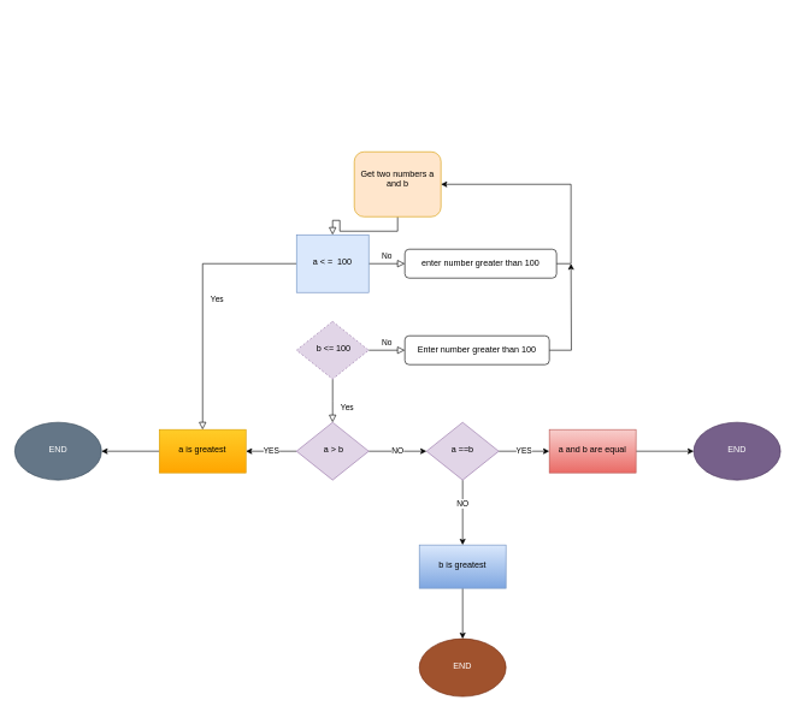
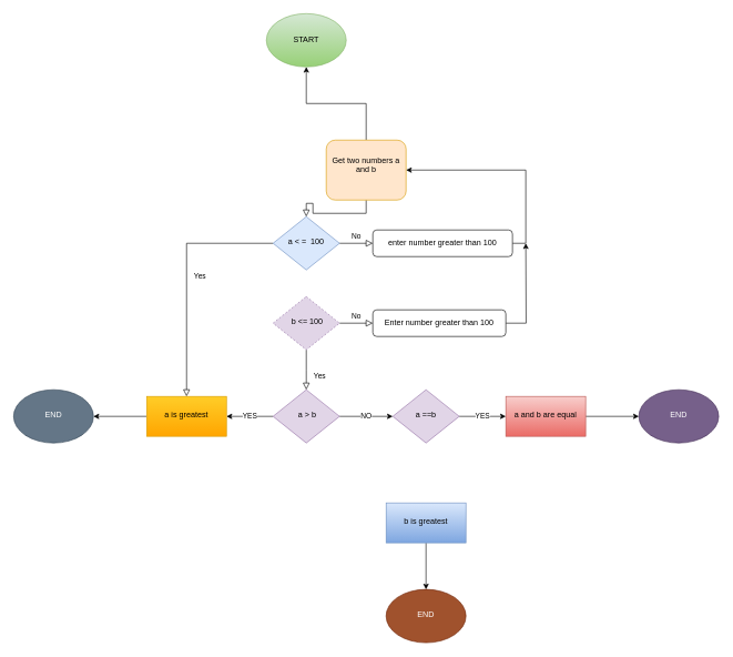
+ <mxCell id="31" value="START" style="ellipse;whiteSpace=wrap;html=1;rounded=1;shadow=0;strokeColor=#82b366;strokeWidth=1;fillColor=#d5e8d4;glass=0;gradientColor=#97d077;" vertex="1" parent="1"><mxGeometry x="400" y="20" width="120" height="80" as="geometry" /></mxCell>
+ <mxCell id="3" value="" style="edgeStyle=orthogonalEdgeStyle;rounded=0;orthogonalLoop=1;jettySize=auto;html=1;" edge="1" parent="1" source="4" target="31"><mxGeometry relative="1" as="geometry" /></mxCell>
- <mxCell id="7" value="a &amp;lt; =&amp;nbsp; 100" style="whiteSpace=wrap;html=1;shadow=0;fontFamily=Helvetica;fontSize=12;align=center;strokeWidth=1;spacing=6;spacingTop=-4;fillColor=#dae8fc;strokeColor=#6c8ebf;rounded=0;" parent="1" vertex="1"><mxGeometry x="410" y="325" width="100" height="80" as="geometry" /></mxCell>
+ <mxCell id="7" value="a &amp;lt; =&amp;nbsp; 100" style="rhombus;whiteSpace=wrap;html=1;shadow=0;fontFamily=Helvetica;fontSize=12;align=center;strokeWidth=1;spacing=6;spacingTop=-4;fillColor=#dae8fc;strokeColor=#6c8ebf;" parent="1" vertex="1"><mxGeometry x="410" y="325" width="100" height="80" as="geometry" /></mxCell>
- <mxCell id="19" value="" style="edgeStyle=orthogonalEdgeStyle;rounded=0;orthogonalLoop=1;jettySize=auto;html=1;" edge="1" parent="1" source="21" target="27"><mxGeometry relative="1" as="geometry" /></mxCell>
- <mxCell id="20" value="NO" style="edgeLabel;html=1;align=center;verticalAlign=middle;resizable=0;points=[];" vertex="1" connectable="0" parent="19"><mxGeometry x="-0.289" y="-1" relative="1" as="geometry"><mxPoint as="offset" /></mxGeometry></mxCell>
